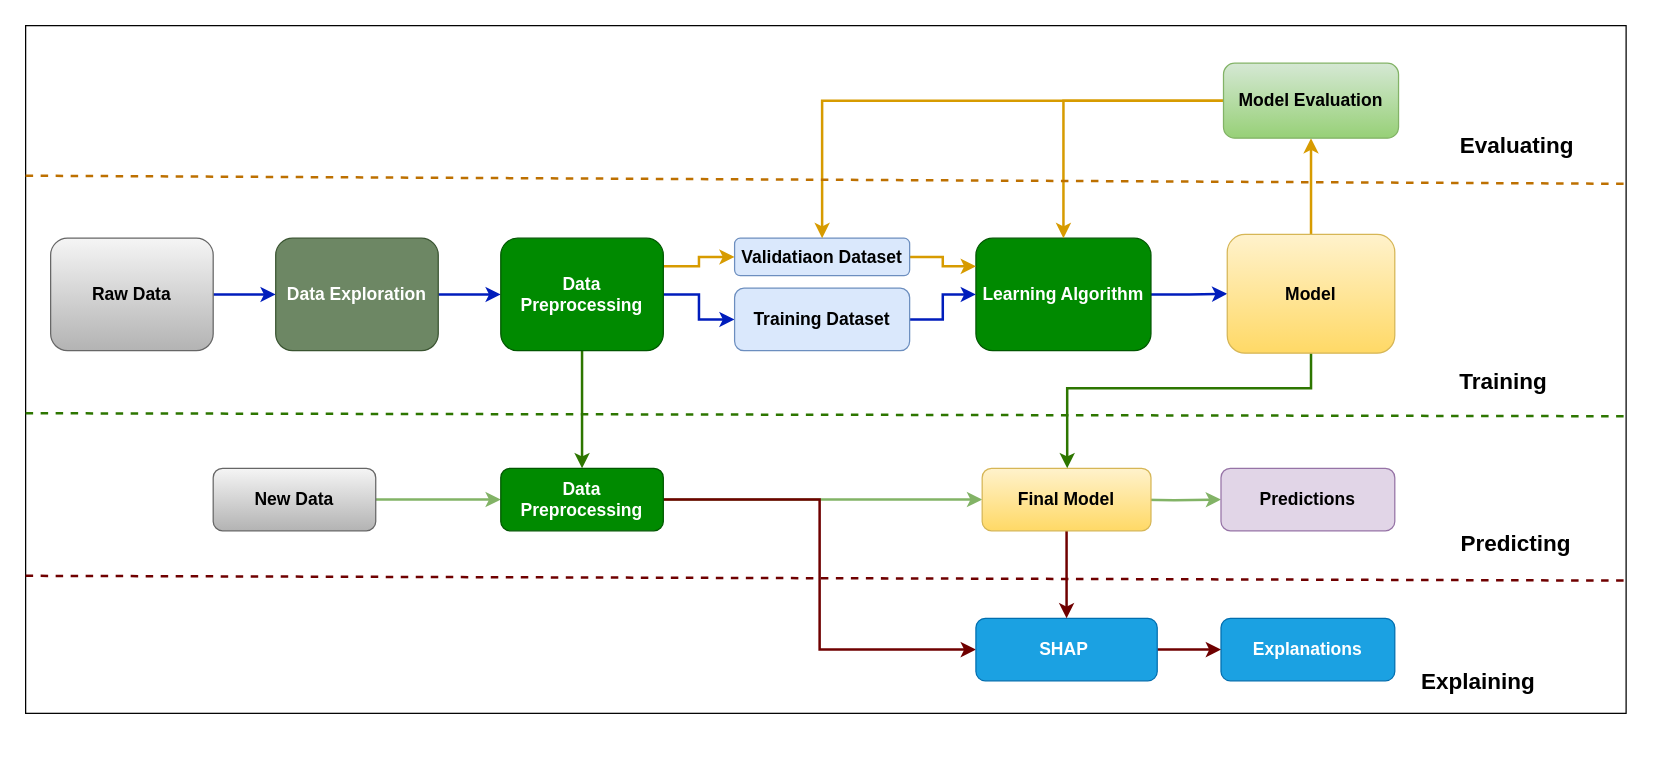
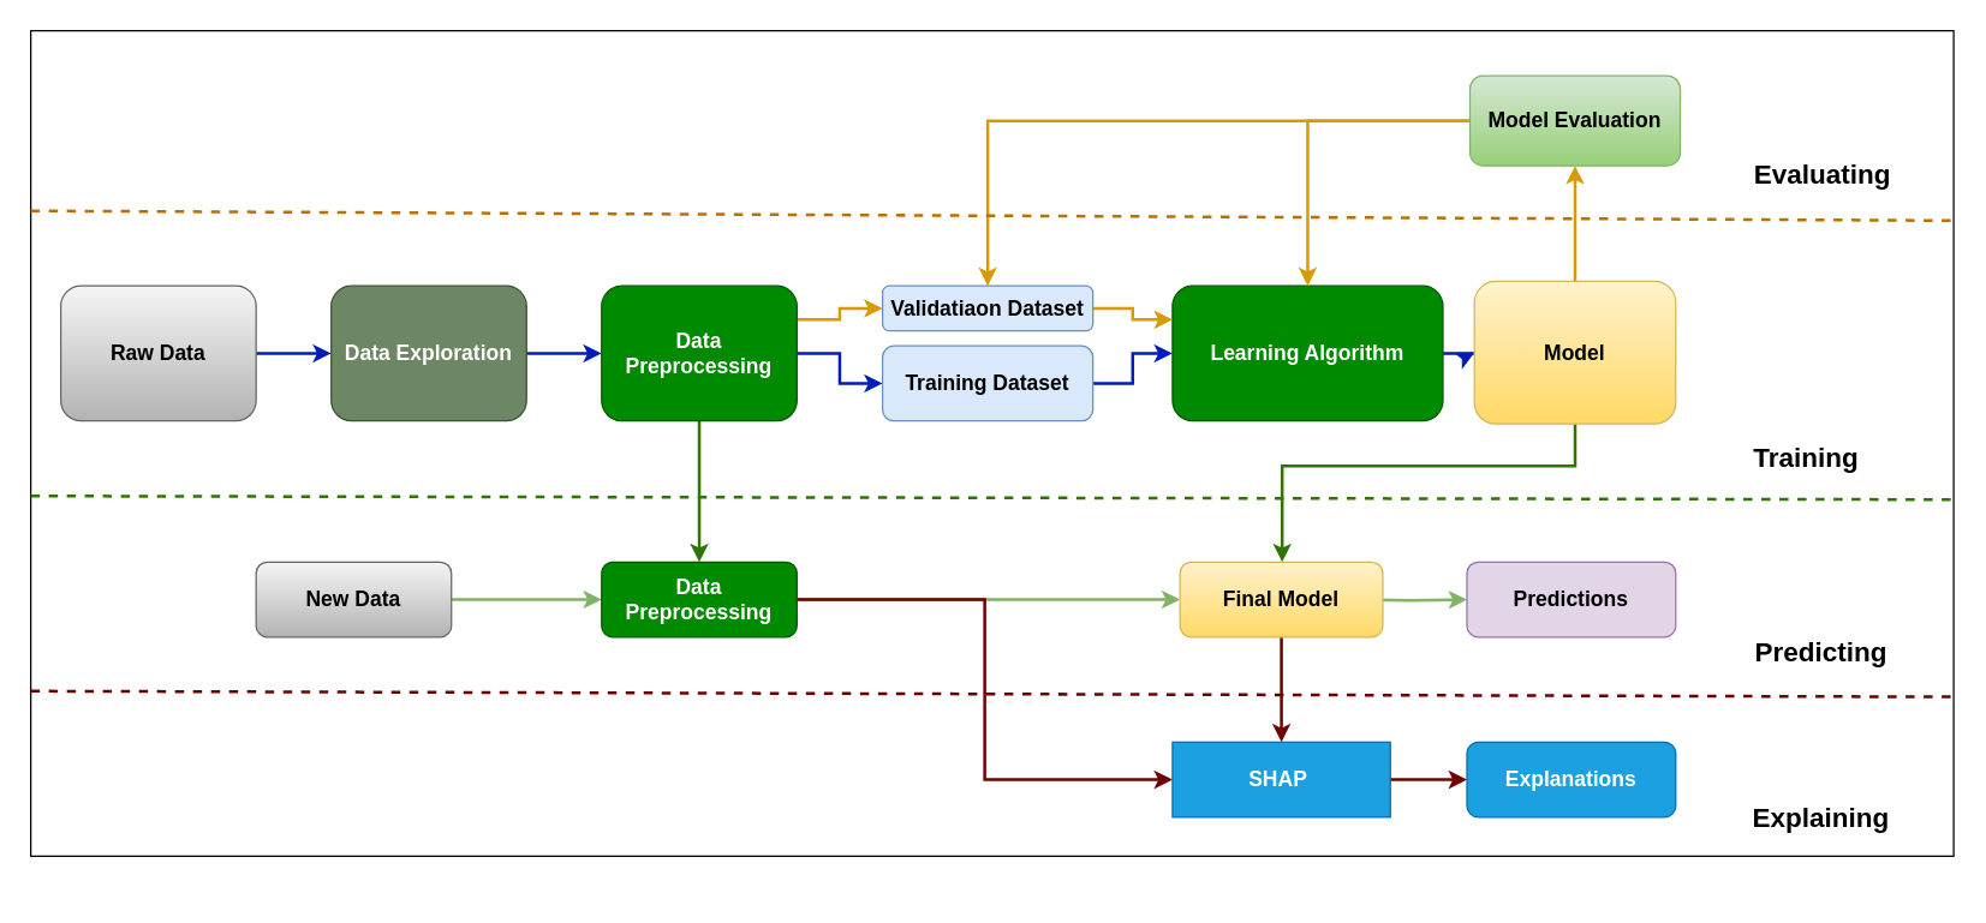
- <mxCell id="22" value="Learning Algorithm" style="rounded=1;whiteSpace=wrap;html=1;fontSize=14;glass=0;strokeWidth=1;shadow=0;fillColor=#008a00;strokeColor=#005700;fontStyle=1;fontColor=#ffffff;" parent="1" vertex="1"><mxGeometry x="780" y="190" width="140" height="90" as="geometry" /></mxCell>
+ <mxCell id="22" value="Learning Algorithm" style="rounded=1;whiteSpace=wrap;html=1;fontSize=14;glass=0;strokeWidth=1;shadow=0;fillColor=#008a00;strokeColor=#005700;fontStyle=1;fontColor=#ffffff;" parent="1" vertex="1"><mxGeometry x="780" y="190" width="180" height="90" as="geometry" /></mxCell>
- <mxCell id="40" value="SHAP&amp;nbsp;" style="rounded=1;whiteSpace=wrap;html=1;fontSize=14;glass=0;strokeWidth=1;shadow=0;fillColor=#1ba1e2;strokeColor=#006EAF;fontStyle=1;fontColor=#ffffff;" parent="1" vertex="1"><mxGeometry x="780" y="494" width="145" height="50" as="geometry" /></mxCell>
+ <mxCell id="40" value="SHAP&amp;nbsp;" style="whiteSpace=wrap;html=1;fontSize=14;glass=0;strokeWidth=1;shadow=0;fillColor=#1ba1e2;strokeColor=#006EAF;fontStyle=1;fontColor=#ffffff;rounded=0;" parent="1" vertex="1"><mxGeometry x="780" y="494" width="145" height="50" as="geometry" /></mxCell>
- <mxCell id="47" value="Explaining" style="text;strokeColor=none;align=center;fillColor=none;html=1;verticalAlign=middle;whiteSpace=wrap;rounded=0;fontSize=18;fontStyle=1" parent="1" vertex="1"><mxGeometry x="1127" y="530" width="110" height="30" as="geometry" /></mxCell>
+ <mxCell id="47" value="Explaining" style="text;strokeColor=none;align=center;fillColor=none;html=1;verticalAlign=middle;whiteSpace=wrap;rounded=0;fontSize=18;fontStyle=1" parent="1" vertex="1"><mxGeometry x="1157" y="530" width="110" height="30" as="geometry" /></mxCell>
